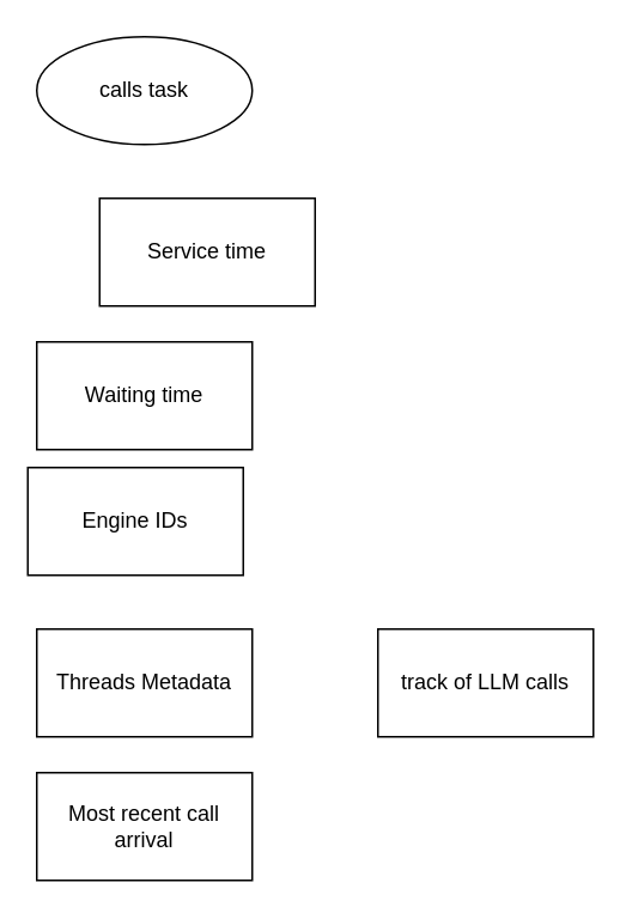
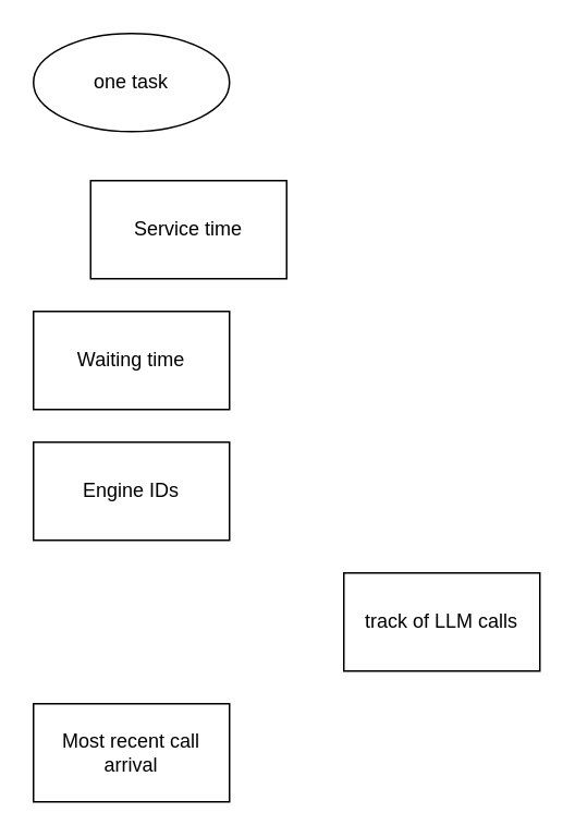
- <mxCell id="6" value="calls task" style="ellipse;whiteSpace=wrap;html=1;" vertex="1" parent="1"><mxGeometry x="20" y="20" width="120" height="60" as="geometry" /></mxCell>
+ <mxCell id="6" value="one task" style="ellipse;whiteSpace=wrap;html=1;" vertex="1" parent="1"><mxGeometry x="20" y="20" width="120" height="60" as="geometry" /></mxCell>
- <mxCell id="4" value="Engine IDs" style="rounded=0;whiteSpace=wrap;html=1;" vertex="1" parent="1"><mxGeometry x="15" y="260" width="120" height="60" as="geometry" /></mxCell>
+ <mxCell id="4" value="Engine IDs" style="rounded=0;whiteSpace=wrap;html=1;" vertex="1" parent="1"><mxGeometry x="20" y="270" width="120" height="60" as="geometry" /></mxCell>
- <mxCell id="5" value="Threads Metadata" style="rounded=0;whiteSpace=wrap;html=1;" vertex="1" parent="1"><mxGeometry x="20" y="350" width="120" height="60" as="geometry" /></mxCell>
